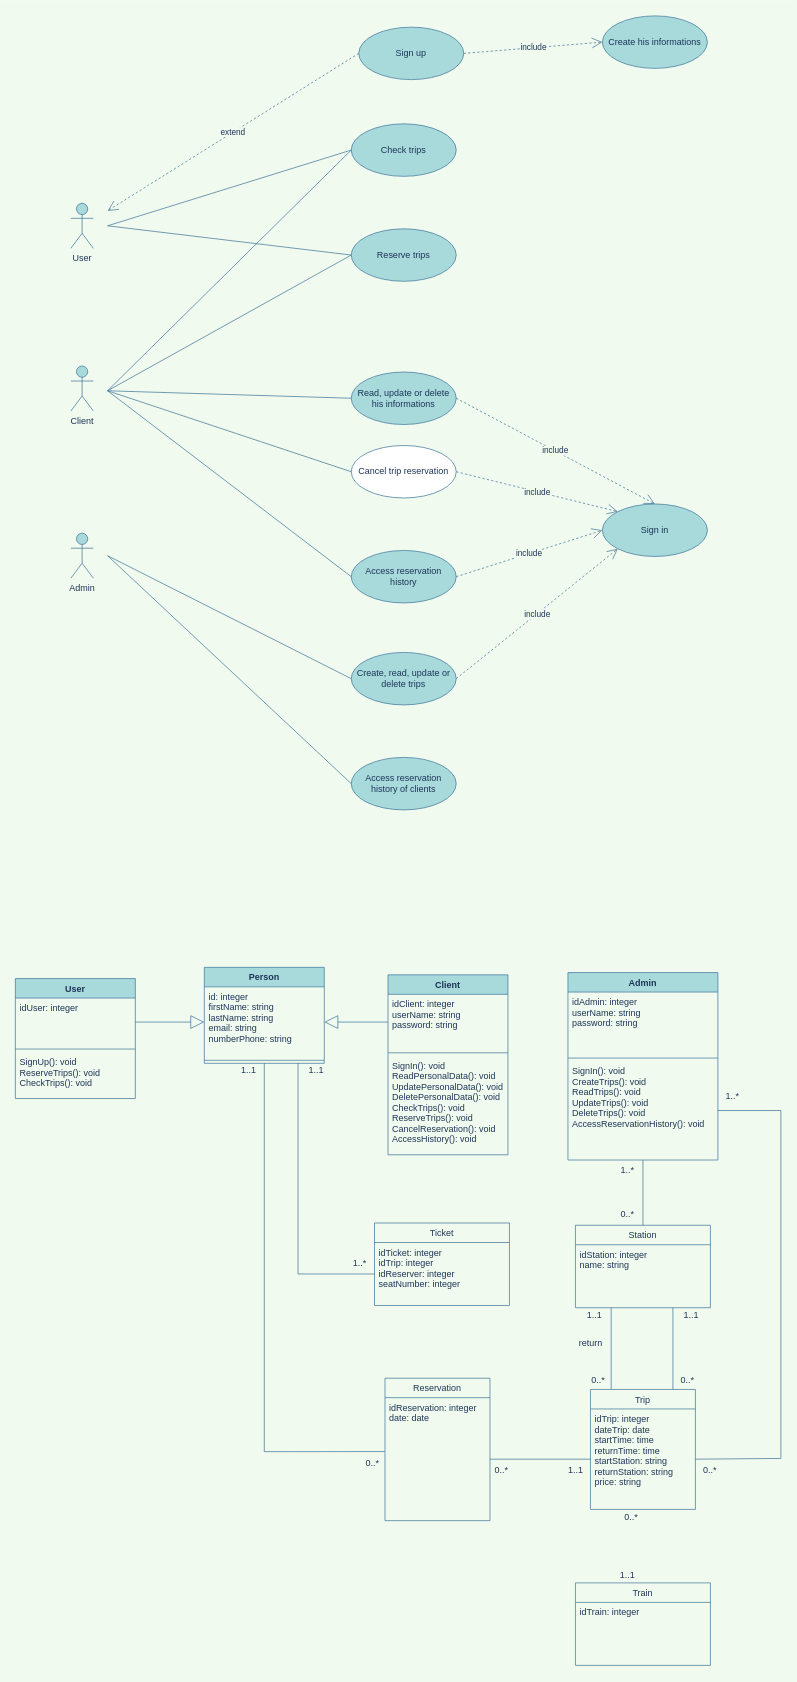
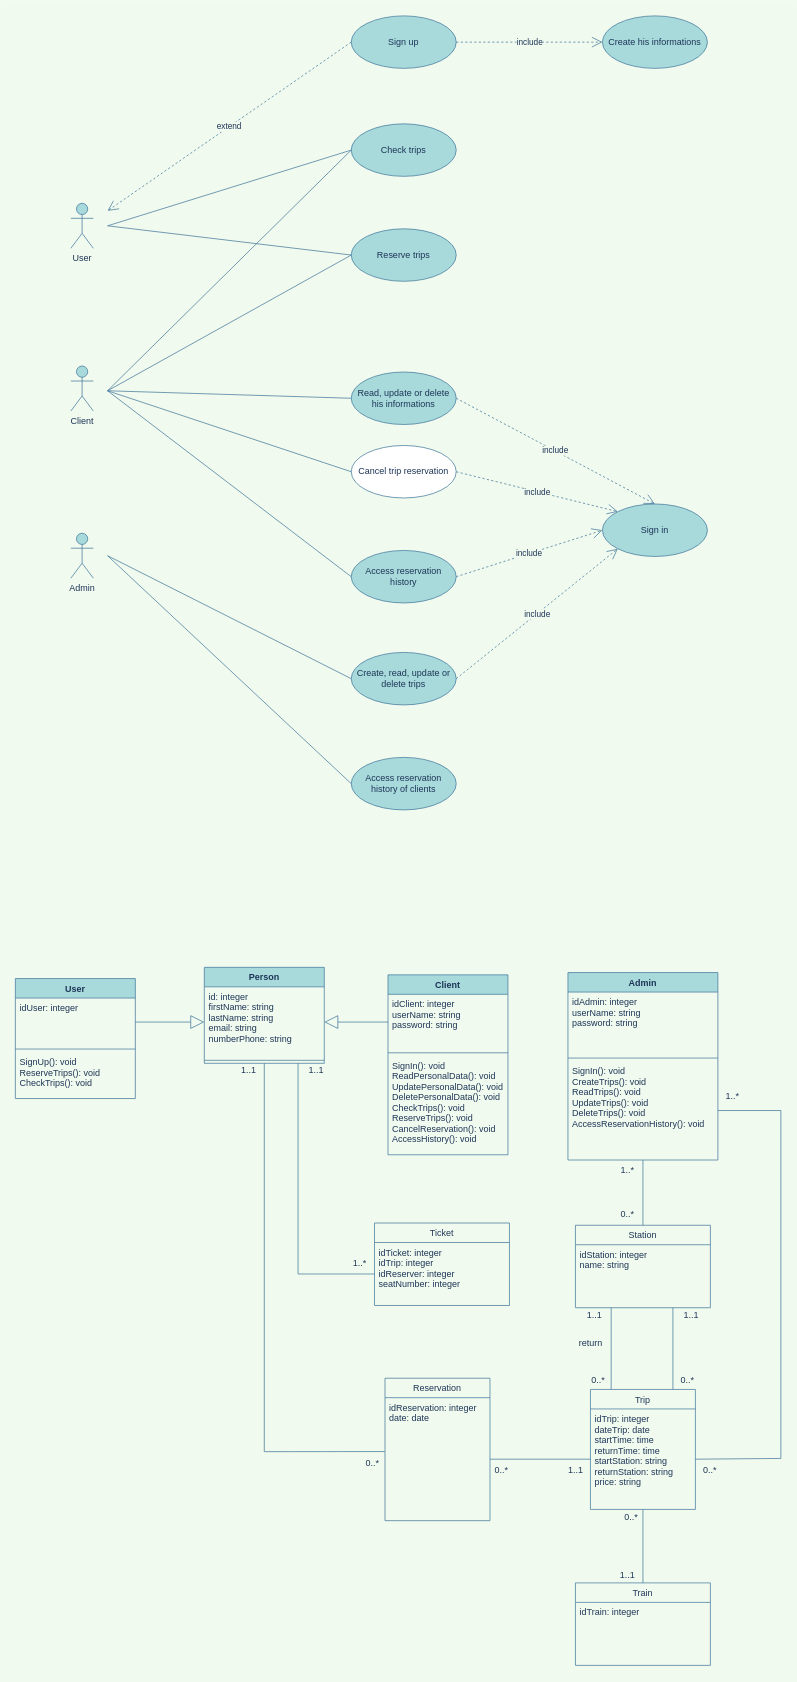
- <mxCell id="29" value="Sign up" style="ellipse;whiteSpace=wrap;html=1;fillColor=#A8DADC;strokeColor=#457B9D;fontColor=#1D3557;" parent="1" vertex="1"><mxGeometry x="478" y="35" width="140" height="70" as="geometry" /></mxCell>
+ <mxCell id="29" value="Sign up" style="ellipse;whiteSpace=wrap;html=1;fillColor=#A8DADC;strokeColor=#457B9D;fontColor=#1D3557;" parent="1" vertex="1"><mxGeometry x="468" y="20" width="140" height="70" as="geometry" /></mxCell>
+ <mxCell id="73" value="" style="endArrow=none;html=1;rounded=0;entryX=0.5;entryY=0;entryDx=0;entryDy=0;labelBackgroundColor=#F1FAEE;strokeColor=#457B9D;fontColor=#1D3557;" parent="1" source="22" target="69" edge="1"><mxGeometry width="50" height="50" relative="1" as="geometry"><mxPoint x="891" y="2030" as="sourcePoint" /><mxPoint x="994" y="2256" as="targetPoint" /></mxGeometry></mxCell>
